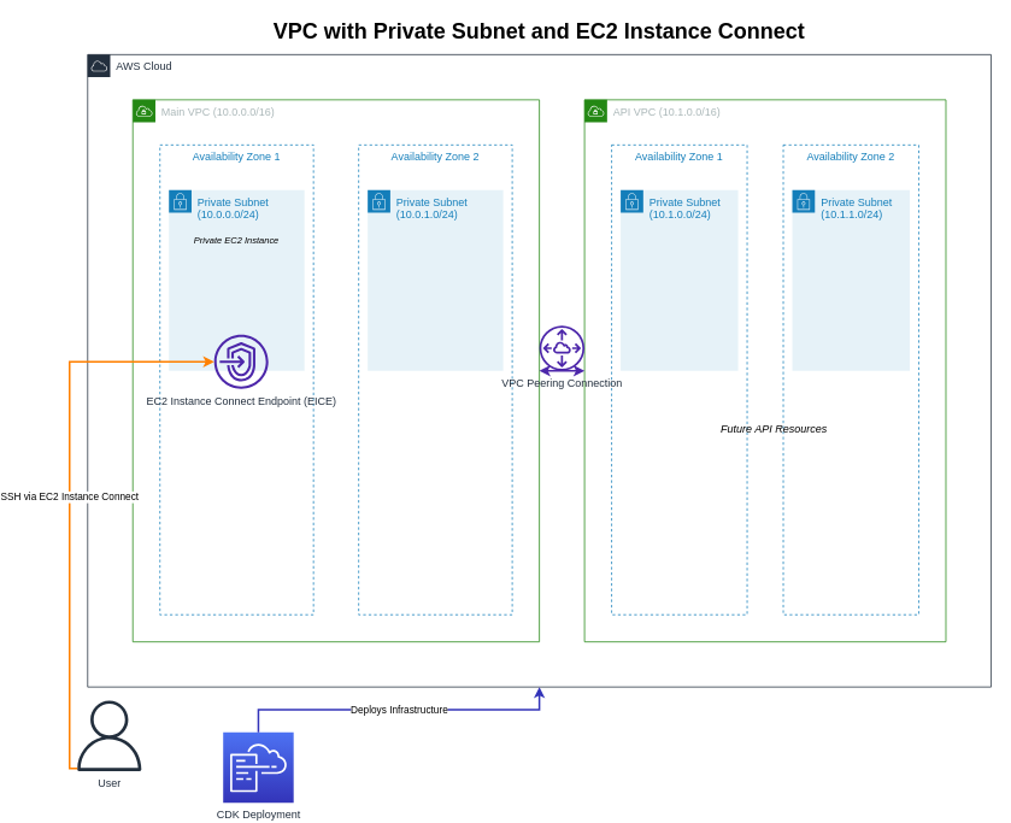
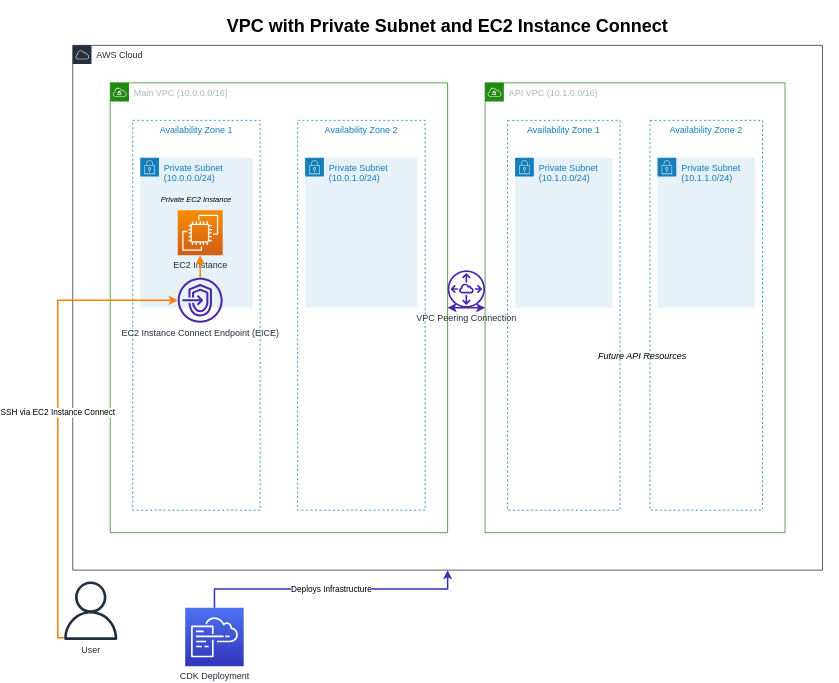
+ <mxCell id="7" value="EC2 Instance" style="sketch=0;points=[[0,0,0],[0.25,0,0],[0.5,0,0],[0.75,0,0],[1,0,0],[0,1,0],[0.25,1,0],[0.5,1,0],[0.75,1,0],[1,1,0],[0,0.25,0],[0,0.5,0],[0,0.75,0],[1,0.25,0],[1,0.5,0],[1,0.75,0]];outlineConnect=0;fontColor=#232F3E;gradientColor=#F78E04;gradientDirection=north;fillColor=#D05C17;strokeColor=#ffffff;dashed=0;verticalLabelPosition=bottom;verticalAlign=top;align=center;html=1;fontSize=12;fontStyle=0;aspect=fixed;shape=mxgraph.aws4.resourceIcon;resIcon=mxgraph.aws4.ec2;" parent="6" vertex="1"><mxGeometry x="50" y="70" width="60" height="60" as="geometry" /></mxCell>
+ <mxCell id="21" value="" style="edgeStyle=orthogonalEdgeStyle;rounded=0;orthogonalLoop=1;jettySize=auto;html=1;startArrow=none;startFill=0;endArrow=classic;endFill=1;strokeWidth=2;strokeColor=#FF8000;" parent="1" source="9" target="7" edge="1"><mxGeometry relative="1" as="geometry" /></mxCell>
